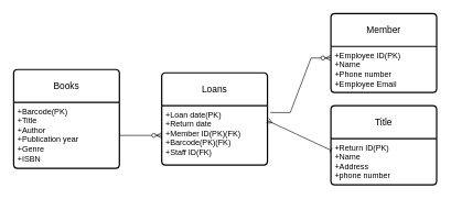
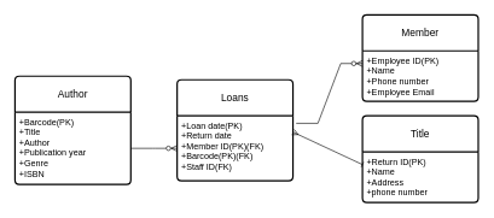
- <mxCell id="8" value="Books" style="swimlane;childLayout=stackLayout;horizontal=1;startSize=50;horizontalStack=0;rounded=1;fontSize=14;fontStyle=0;strokeWidth=2;resizeParent=0;resizeLast=1;shadow=0;dashed=0;align=center;arcSize=4;whiteSpace=wrap;html=1;" vertex="1" parent="1"><mxGeometry x="20" y="105" width="160" height="150" as="geometry" /></mxCell>
+ <mxCell id="8" value="Author" style="swimlane;childLayout=stackLayout;horizontal=1;startSize=50;horizontalStack=0;rounded=1;fontSize=14;fontStyle=0;strokeWidth=2;resizeParent=0;resizeLast=1;shadow=0;dashed=0;align=center;arcSize=4;whiteSpace=wrap;html=1;" vertex="1" parent="1"><mxGeometry x="20" y="105" width="160" height="150" as="geometry" /></mxCell>
